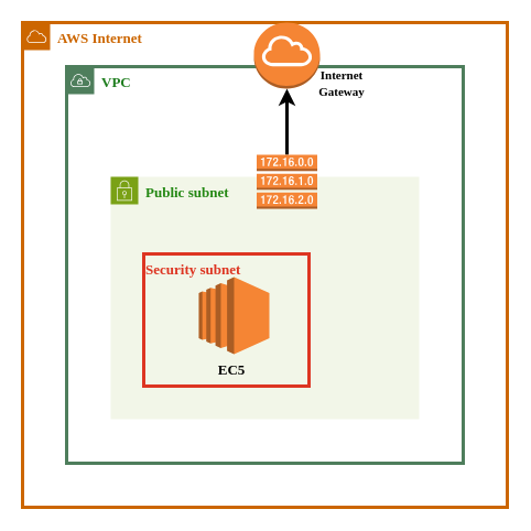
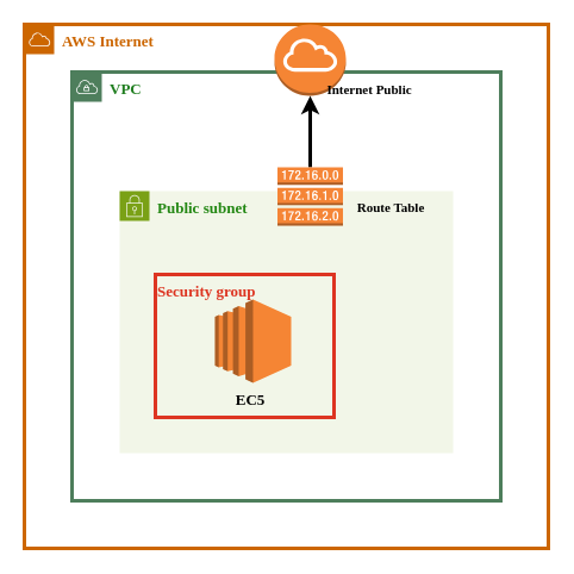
- <mxCell id="12" value="&lt;font size=&quot;1&quot; style=&quot;&quot; data-font-src=&quot;https://fonts.googleapis.com/css?family=Poppins&quot; face=&quot;Poppins&quot;&gt;&lt;b style=&quot;font-size: 11px;&quot;&gt;Internet Gateway&lt;/b&gt;&lt;/font&gt;" style="text;html=1;align=center;verticalAlign=middle;whiteSpace=wrap;rounded=0;" parent="1" vertex="1"><mxGeometry x="270" y="60" width="80" height="30" as="geometry" /></mxCell>
+ <mxCell id="12" value="&lt;font size=&quot;1&quot; style=&quot;&quot; data-font-src=&quot;https://fonts.googleapis.com/css?family=Poppins&quot; face=&quot;Poppins&quot;&gt;&lt;b style=&quot;font-size: 11px;&quot;&gt;Internet Public&lt;/b&gt;&lt;/font&gt;" style="text;html=1;align=center;verticalAlign=middle;whiteSpace=wrap;rounded=0;" parent="1" vertex="1"><mxGeometry x="270" y="60" width="80" height="30" as="geometry" /></mxCell>
+ <mxCell id="11" value="&lt;font size=&quot;1&quot; style=&quot;&quot; data-font-src=&quot;https://fonts.googleapis.com/css?family=Poppins&quot; face=&quot;Poppins&quot;&gt;&lt;b style=&quot;font-size: 11px;&quot;&gt;Route Table&lt;/b&gt;&lt;/font&gt;" style="text;html=1;align=center;verticalAlign=middle;whiteSpace=wrap;rounded=0;" parent="1" vertex="1"><mxGeometry x="287.5" y="159" width="80" height="30" as="geometry" /></mxCell>
- <mxCell id="5" value="Security subnet" style="fillColor=none;strokeColor=#DD3522;verticalAlign=top;fontStyle=1;fontColor=#DD3522;whiteSpace=wrap;html=1;fontSize=13;fontFamily=Poppins;fontSource=https%3A%2F%2Ffonts.googleapis.com%2Fcss%3Ffamily%3DPoppins;strokeWidth=3;align=left;" vertex="1" parent="4"><mxGeometry x="30" y="70" width="150" height="120" as="geometry" /></mxCell>
+ <mxCell id="5" value="Security group" style="fillColor=none;strokeColor=#DD3522;verticalAlign=top;fontStyle=1;fontColor=#DD3522;whiteSpace=wrap;html=1;fontSize=13;fontFamily=Poppins;fontSource=https%3A%2F%2Ffonts.googleapis.com%2Fcss%3Ffamily%3DPoppins;strokeWidth=3;align=left;" vertex="1" parent="4"><mxGeometry x="30" y="70" width="150" height="120" as="geometry" /></mxCell>
